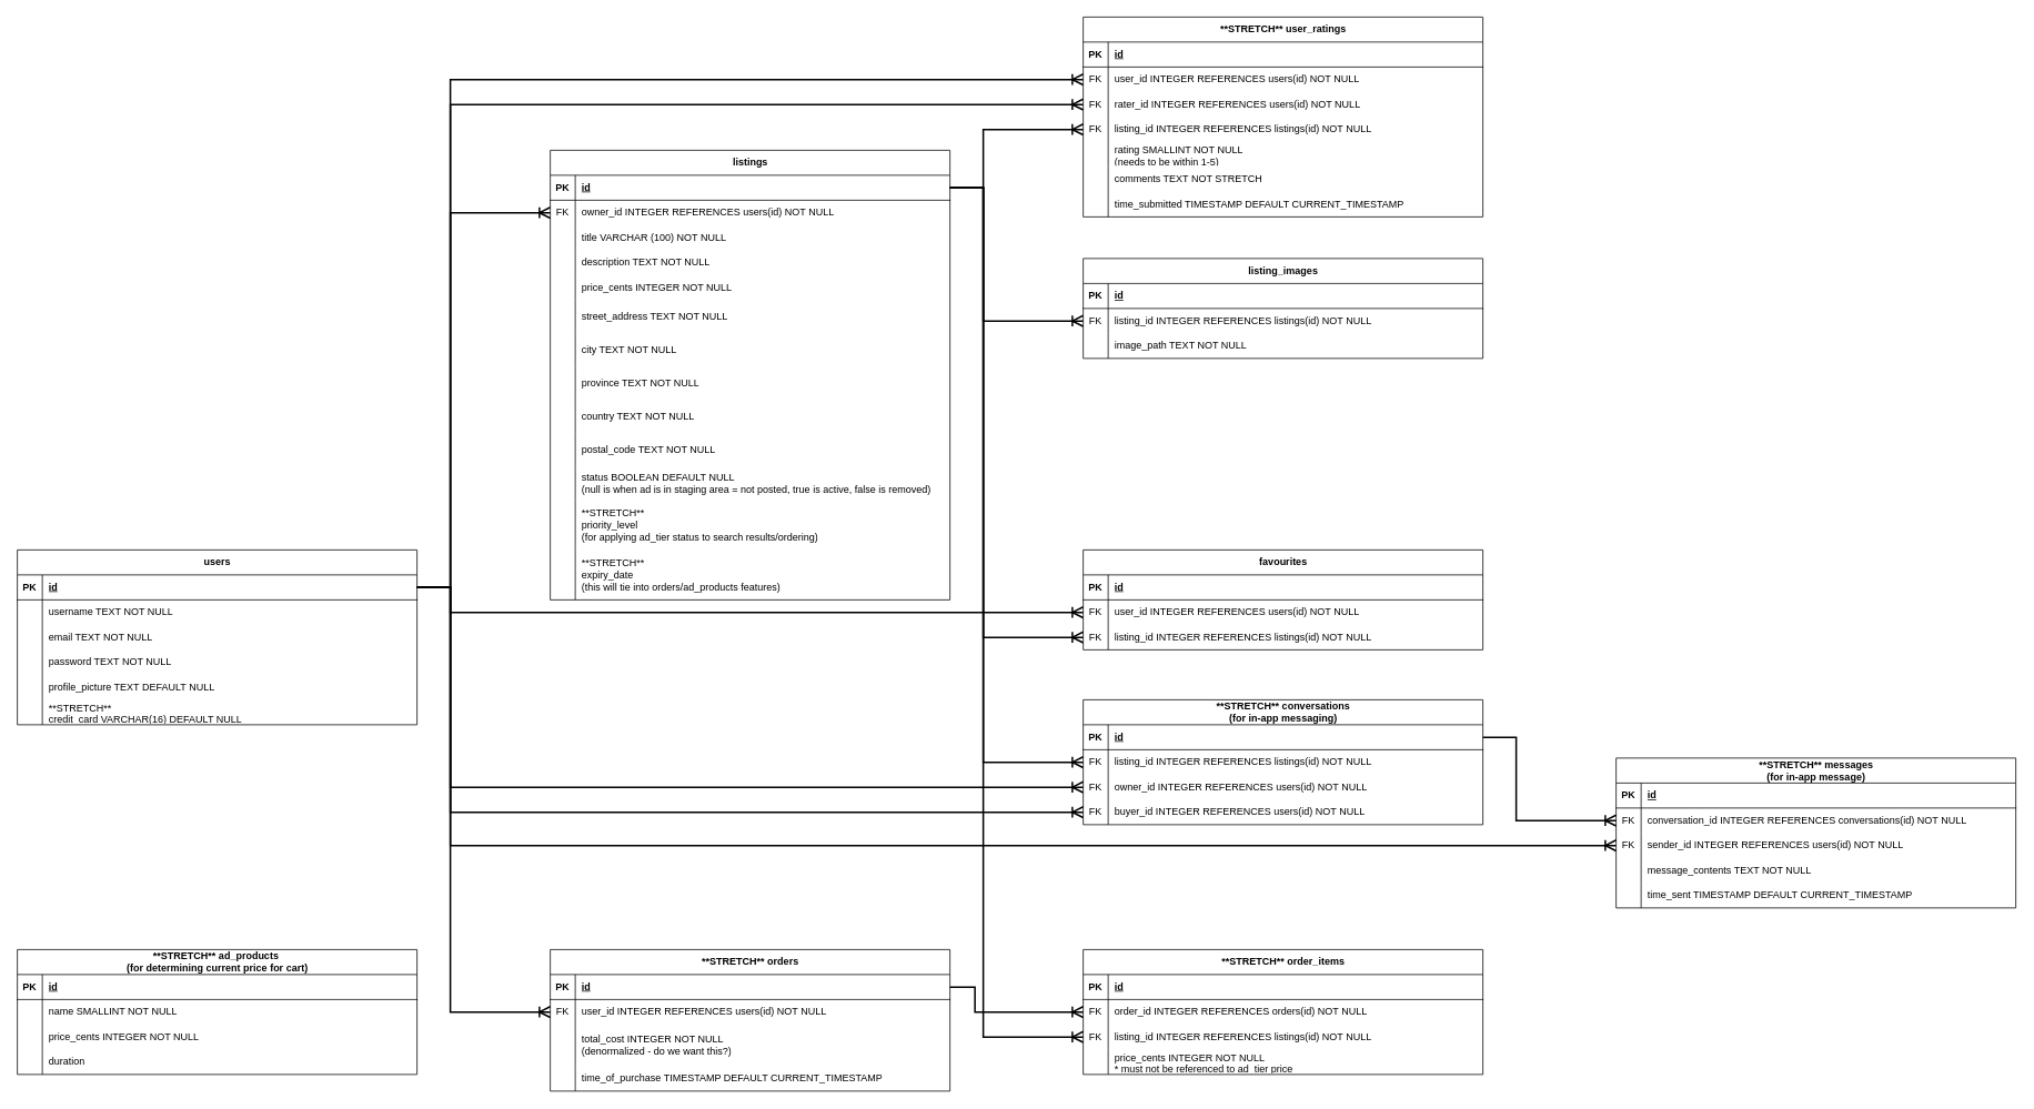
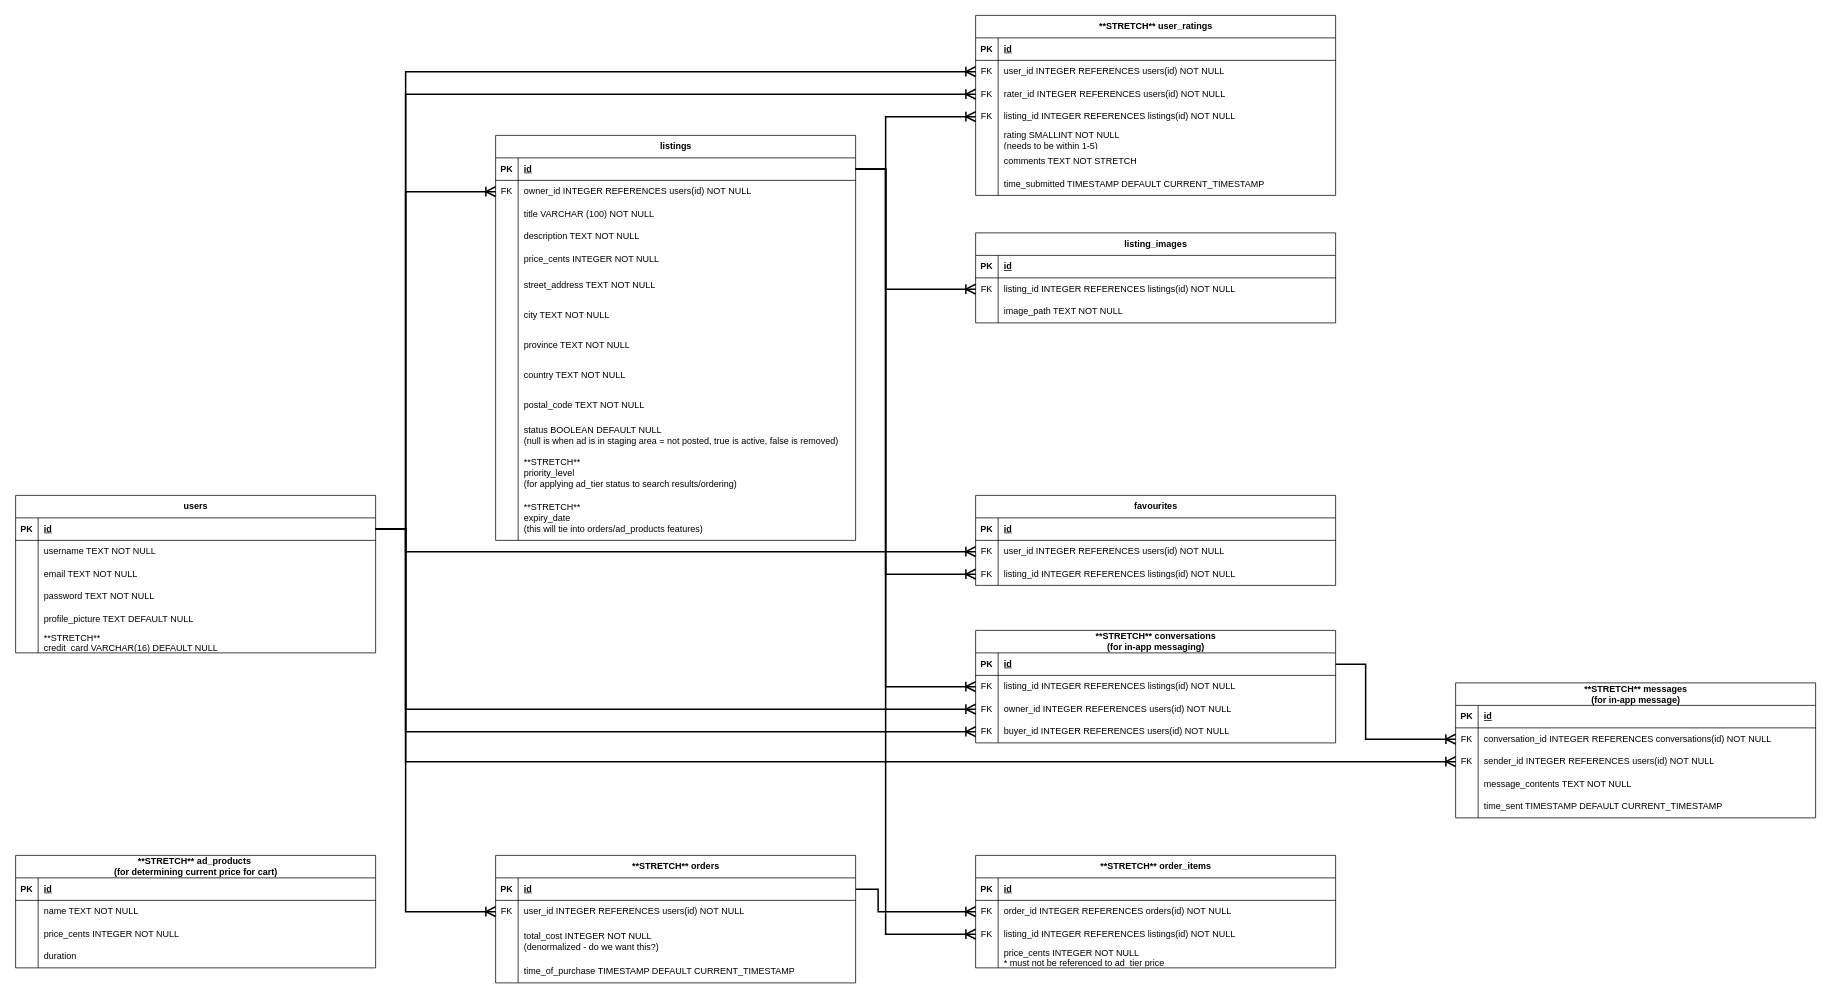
- <mxCell id="133" value="name SMALLINT NOT NULL" style="shape=partialRectangle;connectable=0;fillColor=none;top=0;left=0;bottom=0;right=0;align=left;spacingLeft=6;overflow=hidden;whiteSpace=wrap;html=1;" parent="131" vertex="1"><mxGeometry x="30" width="450" height="30" as="geometry"><mxRectangle width="450" height="30" as="alternateBounds" /></mxGeometry></mxCell>
+ <mxCell id="133" value="name TEXT NOT NULL" style="shape=partialRectangle;connectable=0;fillColor=none;top=0;left=0;bottom=0;right=0;align=left;spacingLeft=6;overflow=hidden;whiteSpace=wrap;html=1;" parent="131" vertex="1"><mxGeometry x="30" width="450" height="30" as="geometry"><mxRectangle width="450" height="30" as="alternateBounds" /></mxGeometry></mxCell>
